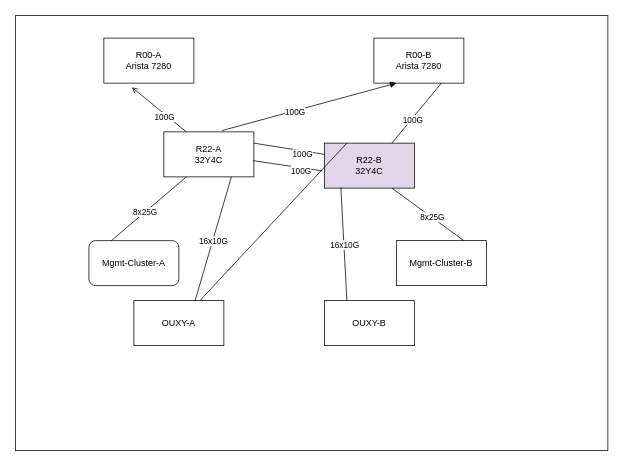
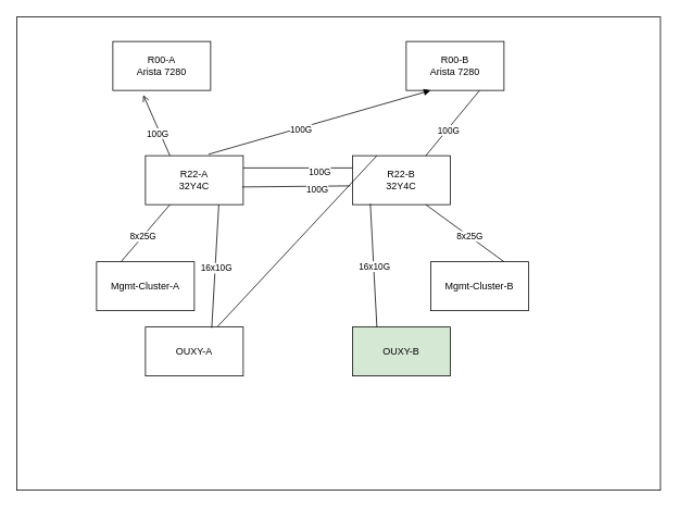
- <mxCell id="5" value="R22-A&lt;br&gt;32Y4C" style="rounded=0;whiteSpace=wrap;html=1;" parent="1" vertex="1"><mxGeometry x="218" y="175" width="120" height="60" as="geometry" /></mxCell>
+ <mxCell id="5" value="R22-A&lt;br&gt;32Y4C" style="rounded=0;whiteSpace=wrap;html=1;" parent="1" vertex="1"><mxGeometry x="178" y="190" width="120" height="60" as="geometry" /></mxCell>
- <mxCell id="6" value="R22-B&lt;br&gt;32Y4C" style="rounded=0;whiteSpace=wrap;html=1;fillColor=#e1d5e7;" parent="1" vertex="1"><mxGeometry x="432" y="190" width="120" height="60" as="geometry" /></mxCell>
+ <mxCell id="6" value="R22-B&lt;br&gt;32Y4C" style="rounded=0;whiteSpace=wrap;html=1;" parent="1" vertex="1"><mxGeometry x="432" y="190" width="120" height="60" as="geometry" /></mxCell>
- <mxCell id="18" value="Mgmt-Cluster-A" style="whiteSpace=wrap;html=1;rounded=1;" parent="1" vertex="1"><mxGeometry x="118" y="320" width="120" height="60" as="geometry" /></mxCell>
+ <mxCell id="18" value="Mgmt-Cluster-A" style="rounded=0;whiteSpace=wrap;html=1;" parent="1" vertex="1"><mxGeometry x="118" y="320" width="120" height="60" as="geometry" /></mxCell>
- <mxCell id="25" value="OUXY-B" style="rounded=0;whiteSpace=wrap;html=1;" parent="1" vertex="1"><mxGeometry x="432" y="400" width="120" height="60" as="geometry" /></mxCell>
+ <mxCell id="25" value="OUXY-B" style="rounded=0;whiteSpace=wrap;html=1;fillColor=#d5e8d4;" parent="1" vertex="1"><mxGeometry x="432" y="400" width="120" height="60" as="geometry" /></mxCell>
